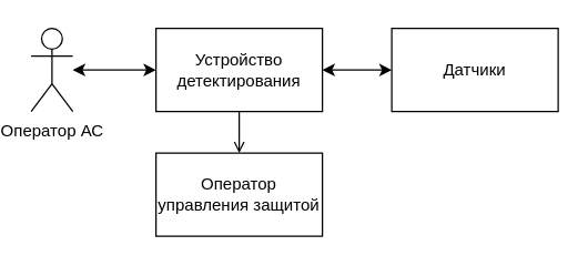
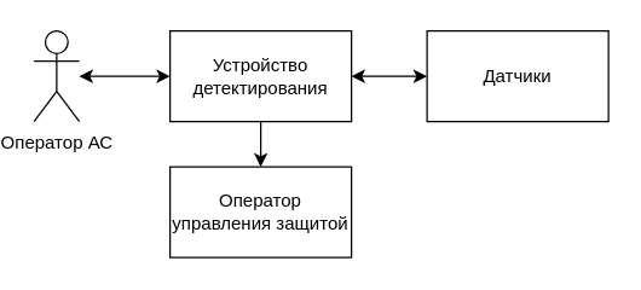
- <mxCell id="7" value="" style="endArrow=open;html=1;rounded=0;exitX=0.5;exitY=1;exitDx=0;exitDy=0;" edge="1" parent="1" source="3" target="8"><mxGeometry width="50" height="50" relative="1" as="geometry"><mxPoint x="170" y="240" as="sourcePoint" /><mxPoint x="170" y="130" as="targetPoint" /></mxGeometry></mxCell>
+ <mxCell id="7" value="" style="endArrow=classic;html=1;rounded=0;exitX=0.5;exitY=1;exitDx=0;exitDy=0;" edge="1" parent="1" source="3" target="8"><mxGeometry width="50" height="50" relative="1" as="geometry"><mxPoint x="170" y="240" as="sourcePoint" /><mxPoint x="170" y="130" as="targetPoint" /></mxGeometry></mxCell>
